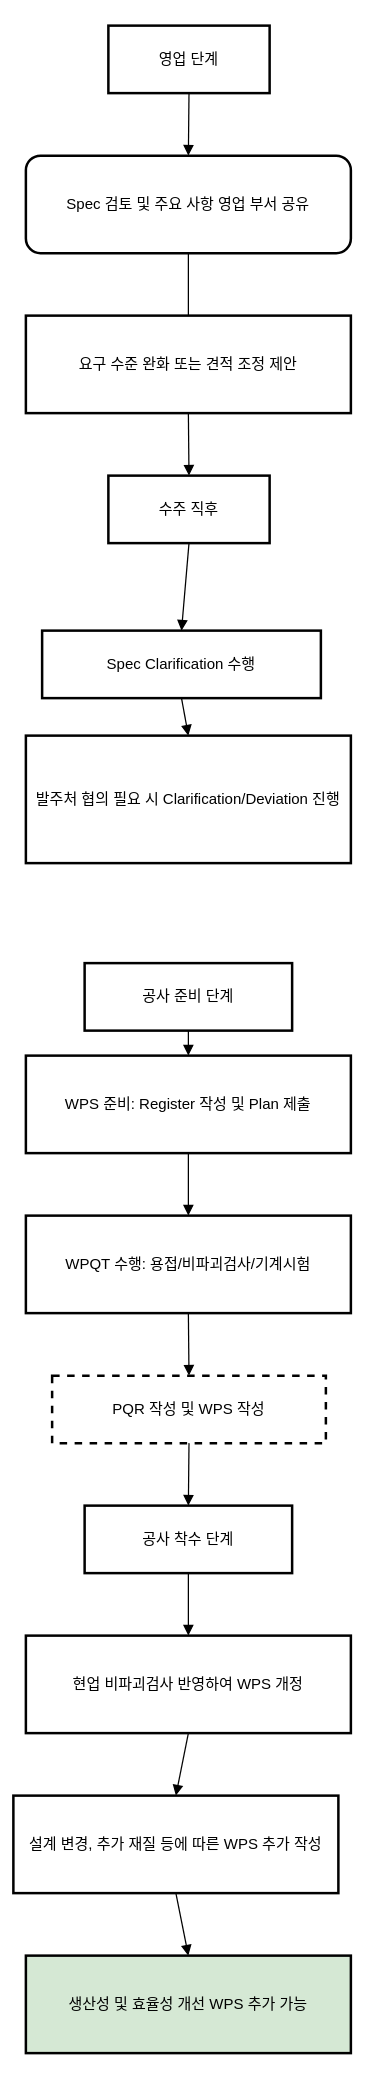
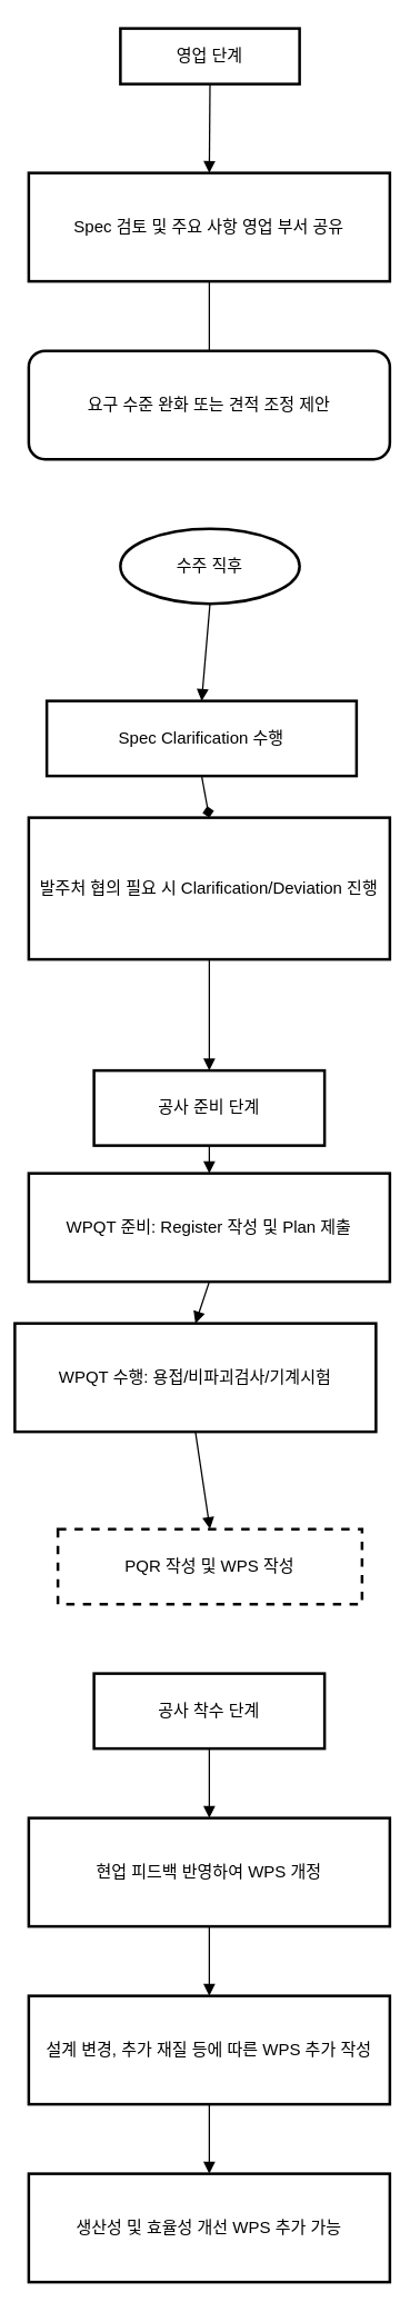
- <mxCell id="2" value="영업 단계" style="whiteSpace=wrap;strokeWidth=2;" vertex="1" parent="1"><mxGeometry x="86" y="20" width="129" height="54" as="geometry" /></mxCell>
+ <mxCell id="2" value="영업 단계" style="whiteSpace=wrap;strokeWidth=2;" vertex="1" parent="1"><mxGeometry x="86" y="20" width="129" height="40" as="geometry" /></mxCell>
- <mxCell id="3" value="Spec 검토 및 주요 사항 영업 부서 공유" style="whiteSpace=wrap;strokeWidth=2;rounded=1;" vertex="1" parent="1"><mxGeometry x="20" y="124" width="260" height="78" as="geometry" /></mxCell>
+ <mxCell id="3" value="Spec 검토 및 주요 사항 영업 부서 공유" style="whiteSpace=wrap;strokeWidth=2;" vertex="1" parent="1"><mxGeometry x="20" y="124" width="260" height="78" as="geometry" /></mxCell>
- <mxCell id="4" value="요구 수준 완화 또는 견적 조정 제안" style="whiteSpace=wrap;strokeWidth=2;" vertex="1" parent="1"><mxGeometry x="20" y="252" width="260" height="78" as="geometry" /></mxCell>
+ <mxCell id="4" value="요구 수준 완화 또는 견적 조정 제안" style="whiteSpace=wrap;strokeWidth=2;rounded=1;" vertex="1" parent="1"><mxGeometry x="20" y="252" width="260" height="78" as="geometry" /></mxCell>
- <mxCell id="18" value="" style="curved=1;startArrow=none;endArrow=block;exitX=0.5;exitY=1;entryX=0.5;entryY=0;rounded=0;" edge="1" parent="1" source="4" target="5"><mxGeometry relative="1" as="geometry"><Array as="points" /></mxGeometry></mxCell>
- <mxCell id="5" value="수주 직후" style="whiteSpace=wrap;strokeWidth=2;" vertex="1" parent="1"><mxGeometry x="86" y="380" width="129" height="54" as="geometry" /></mxCell>
+ <mxCell id="5" value="수주 직후" style="ellipse;whiteSpace=wrap;strokeWidth=2;" vertex="1" parent="1"><mxGeometry x="86" y="380" width="129" height="54" as="geometry" /></mxCell>
- <mxCell id="20" value="" style="curved=1;startArrow=none;endArrow=block;exitX=0.5;exitY=1;entryX=0.5;entryY=0;rounded=0;" edge="1" parent="1" source="6" target="7"><mxGeometry relative="1" as="geometry"><Array as="points" /></mxGeometry></mxCell>
+ <mxCell id="20" value="" style="curved=1;startArrow=none;endArrow=diamond;exitX=0.5;exitY=1;entryX=0.5;entryY=0;rounded=0;" edge="1" parent="1" source="6" target="7"><mxGeometry relative="1" as="geometry"><Array as="points" /></mxGeometry></mxCell>
+ <mxCell id="21" value="" style="curved=1;startArrow=none;endArrow=block;exitX=0.5;exitY=1;entryX=0.5;entryY=0;rounded=0;" edge="1" parent="1" source="7" target="8"><mxGeometry relative="1" as="geometry"><Array as="points" /></mxGeometry></mxCell>
- <mxCell id="9" value="WPS 준비: Register 작성 및 Plan 제출" style="whiteSpace=wrap;strokeWidth=2;" vertex="1" parent="1"><mxGeometry x="20" y="844" width="260" height="78" as="geometry" /></mxCell>
+ <mxCell id="9" value="WPQT 준비: Register 작성 및 Plan 제출" style="whiteSpace=wrap;strokeWidth=2;" vertex="1" parent="1"><mxGeometry x="20" y="844" width="260" height="78" as="geometry" /></mxCell>
- <mxCell id="10" value="WPQT 수행: 용접/비파괴검사/기계시험" style="whiteSpace=wrap;strokeWidth=2;" vertex="1" parent="1"><mxGeometry x="20" y="972" width="260" height="78" as="geometry" /></mxCell>
+ <mxCell id="10" value="WPQT 수행: 용접/비파괴검사/기계시험" style="whiteSpace=wrap;strokeWidth=2;" vertex="1" parent="1"><mxGeometry x="10" y="952" width="260" height="78" as="geometry" /></mxCell>
- <mxCell id="25" value="" style="curved=1;startArrow=none;endArrow=block;exitX=0.5;exitY=1;entryX=0.5;entryY=0;rounded=0;" edge="1" parent="1" source="11" target="12"><mxGeometry relative="1" as="geometry"><Array as="points" /></mxGeometry></mxCell>
- <mxCell id="13" value="현업 비파괴검사 반영하여 WPS 개정" style="whiteSpace=wrap;strokeWidth=2;" vertex="1" parent="1"><mxGeometry x="20" y="1308" width="260" height="78" as="geometry" /></mxCell>
+ <mxCell id="13" value="현업 피드백 반영하여 WPS 개정" style="whiteSpace=wrap;strokeWidth=2;" vertex="1" parent="1"><mxGeometry x="20" y="1308" width="260" height="78" as="geometry" /></mxCell>
- <mxCell id="14" value="설계 변경, 추가 재질 등에 따른 WPS 추가 작성" style="whiteSpace=wrap;strokeWidth=2;" vertex="1" parent="1"><mxGeometry x="10" y="1436" width="260" height="78" as="geometry" /></mxCell>
+ <mxCell id="14" value="설계 변경, 추가 재질 등에 따른 WPS 추가 작성" style="whiteSpace=wrap;strokeWidth=2;" vertex="1" parent="1"><mxGeometry x="20" y="1436" width="260" height="78" as="geometry" /></mxCell>
- <mxCell id="15" value="생산성 및 효율성 개선 WPS 추가 가능" style="whiteSpace=wrap;strokeWidth=2;fillColor=#d5e8d4;" vertex="1" parent="1"><mxGeometry x="20" y="1564" width="260" height="78" as="geometry" /></mxCell>
+ <mxCell id="15" value="생산성 및 효율성 개선 WPS 추가 가능" style="whiteSpace=wrap;strokeWidth=2;" vertex="1" parent="1"><mxGeometry x="20" y="1564" width="260" height="78" as="geometry" /></mxCell>
